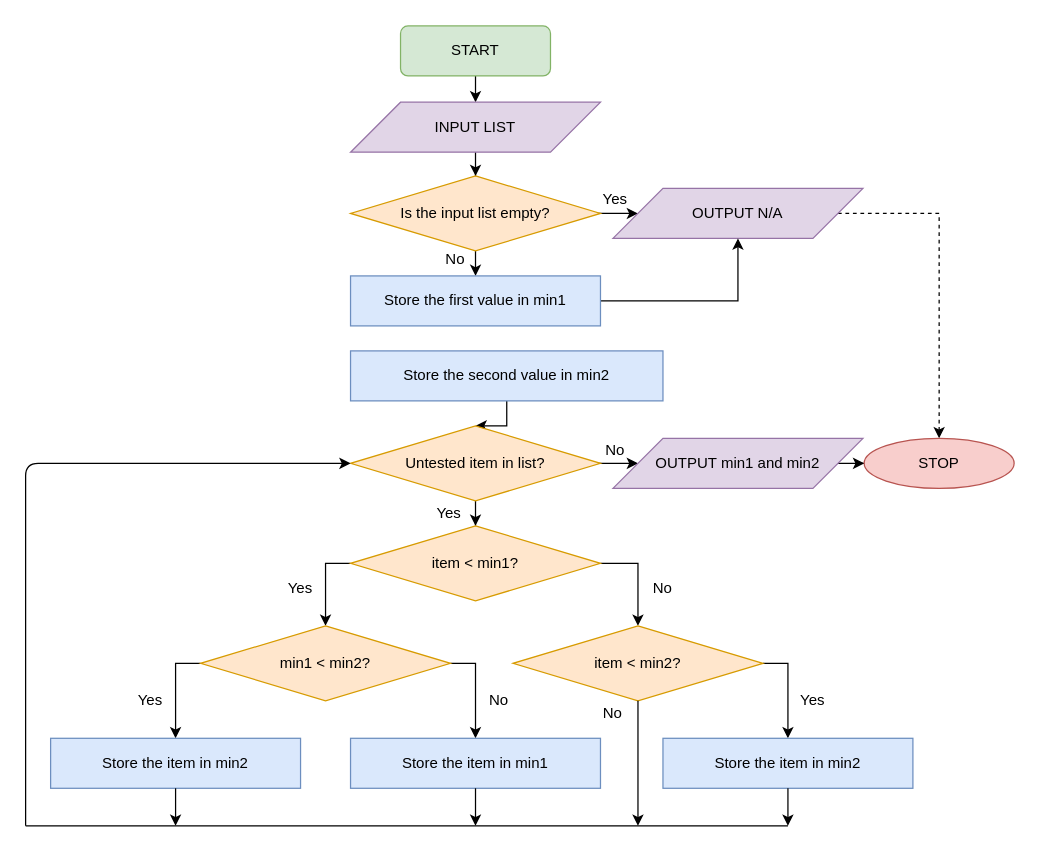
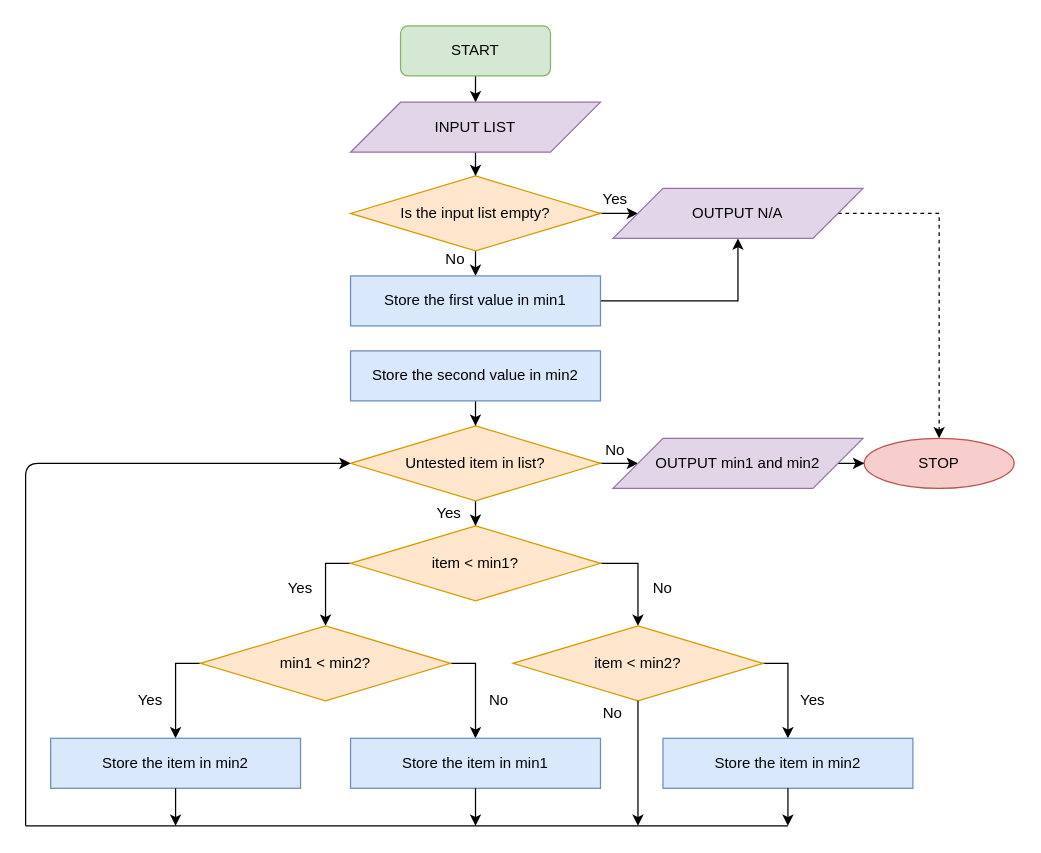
- <mxCell id="16" value="Store the second value in min2" style="rounded=0;whiteSpace=wrap;html=1;fillColor=#dae8fc;strokeColor=#6c8ebf;" vertex="1" parent="1"><mxGeometry x="280" y="280" width="250" height="40" as="geometry" /></mxCell>
+ <mxCell id="16" value="Store the second value in min2" style="rounded=0;whiteSpace=wrap;html=1;fillColor=#dae8fc;strokeColor=#6c8ebf;" vertex="1" parent="1"><mxGeometry x="280" y="280" width="200" height="40" as="geometry" /></mxCell>
